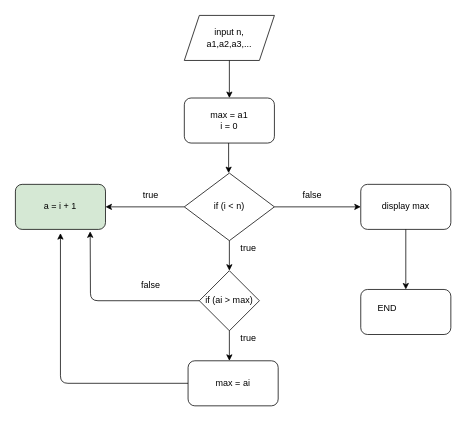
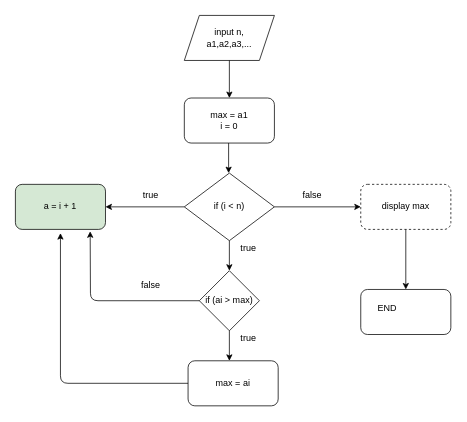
- <mxCell id="7" value="display max" style="rounded=1;whiteSpace=wrap;html=1;" vertex="1" parent="1"><mxGeometry x="480" y="245" width="120" height="60" as="geometry" /></mxCell>
+ <mxCell id="7" value="display max" style="rounded=1;whiteSpace=wrap;html=1;dashed=1;" vertex="1" parent="1"><mxGeometry x="480" y="245" width="120" height="60" as="geometry" /></mxCell>
